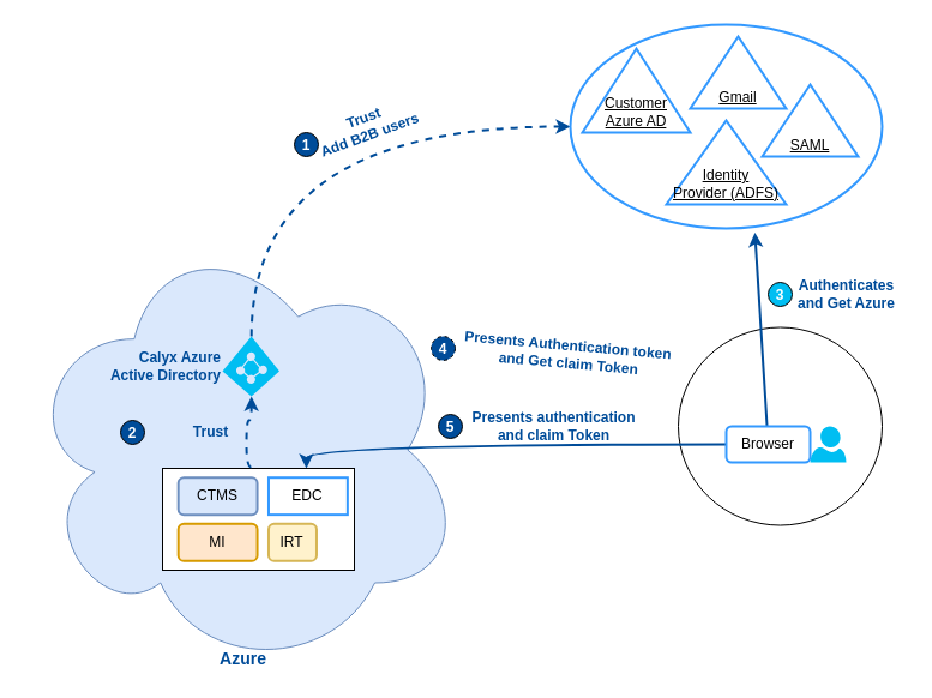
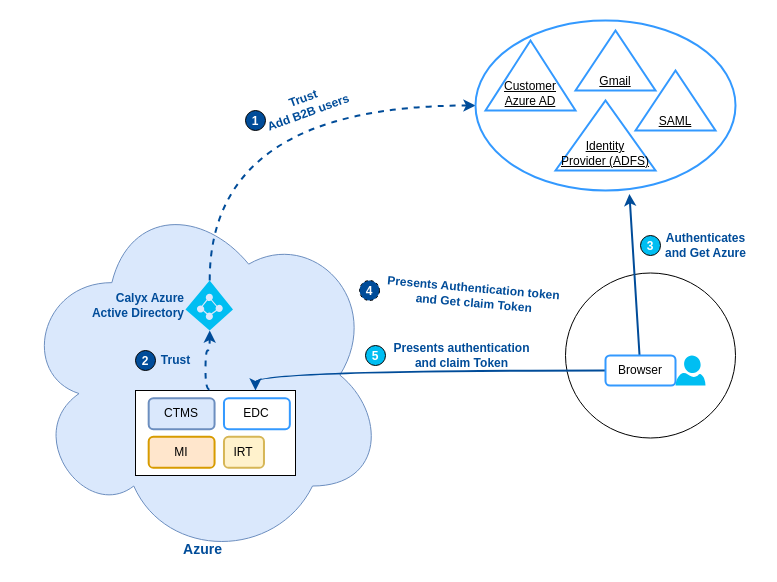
- <mxCell id="32" value="5" style="ellipse;whiteSpace=wrap;html=1;aspect=fixed;strokeColor=#000000;strokeWidth=1;verticalAlign=bottom;fillColor=#004C99;fontColor=#FFFFFF;fontSize=12;fontStyle=1" vertex="1" parent="1"><mxGeometry x="365" y="345" width="20" height="20" as="geometry" /></mxCell>
+ <mxCell id="32" value="5" style="ellipse;whiteSpace=wrap;html=1;aspect=fixed;strokeColor=#000000;strokeWidth=1;verticalAlign=bottom;fillColor=#00bef2;fontColor=#FFFFFF;fontSize=12;fontStyle=1;" vertex="1" parent="1"><mxGeometry x="365" y="345" width="20" height="20" as="geometry" /></mxCell>
- <mxCell id="30" value="2" style="ellipse;whiteSpace=wrap;html=1;aspect=fixed;strokeColor=#000000;strokeWidth=1;verticalAlign=bottom;fillColor=#004C99;fontColor=#FFFFFF;fontSize=12;fontStyle=1" vertex="1" parent="1"><mxGeometry x="100" y="350" width="20" height="20" as="geometry" /></mxCell>
+ <mxCell id="30" value="2" style="ellipse;whiteSpace=wrap;html=1;aspect=fixed;strokeColor=#000000;strokeWidth=1;verticalAlign=bottom;fillColor=#004C99;fontColor=#FFFFFF;fontSize=12;fontStyle=1" vertex="1" parent="1"><mxGeometry x="135" y="350" width="20" height="20" as="geometry" /></mxCell>
- <mxCell id="14" value="EDC" style="whiteSpace=wrap;html=1;strokeColor=#3399FF;strokeWidth=2;rounded=0;" vertex="1" parent="9"><mxGeometry x="88.471" y="7.727" width="65.882" height="30.909" as="geometry" /></mxCell>
+ <mxCell id="14" value="EDC" style="rounded=1;whiteSpace=wrap;html=1;strokeColor=#3399FF;strokeWidth=2;" vertex="1" parent="9"><mxGeometry x="88.471" y="7.727" width="65.882" height="30.909" as="geometry" /></mxCell>
